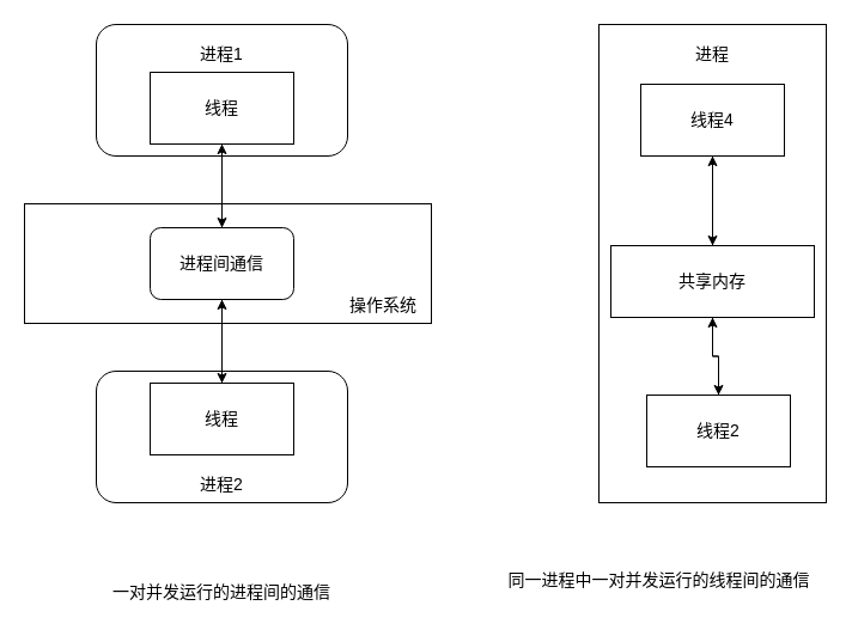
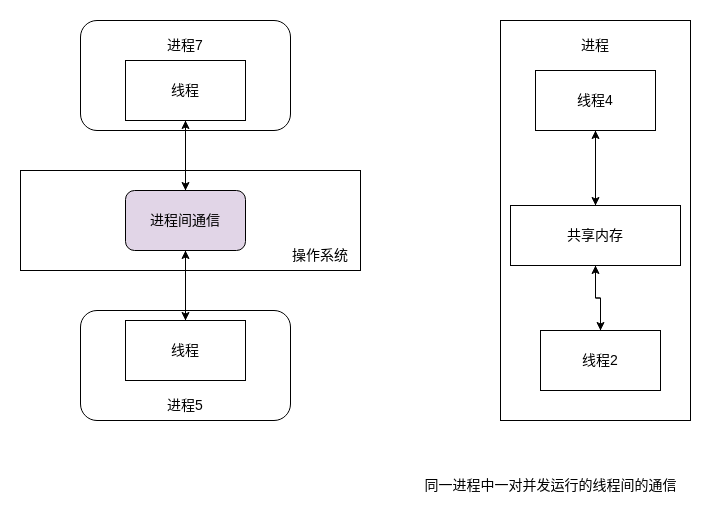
- <mxCell id="10" value="&lt;font style=&quot;font-size: 14px;&quot;&gt;进程1&lt;/font&gt;" style="text;html=1;align=center;verticalAlign=middle;whiteSpace=wrap;rounded=0;movable=1;resizable=1;rotatable=1;deletable=1;editable=1;locked=0;connectable=1;" vertex="1" parent="1"><mxGeometry x="155" y="30" width="60" height="30" as="geometry" /></mxCell>
+ <mxCell id="10" value="&lt;font style=&quot;font-size: 14px;&quot;&gt;进程7&lt;/font&gt;" style="text;html=1;align=center;verticalAlign=middle;whiteSpace=wrap;rounded=0;movable=1;resizable=1;rotatable=1;deletable=1;editable=1;locked=0;connectable=1;" vertex="1" parent="1"><mxGeometry x="155" y="30" width="60" height="30" as="geometry" /></mxCell>
- <mxCell id="14" value="&lt;font style=&quot;font-size: 14px;&quot;&gt;进程间通信&lt;/font&gt;" style="rounded=1;whiteSpace=wrap;html=1;movable=1;resizable=1;rotatable=1;deletable=1;editable=1;locked=0;connectable=1;" vertex="1" parent="1"><mxGeometry x="125" y="190" width="120" height="60" as="geometry" /></mxCell>
+ <mxCell id="14" value="&lt;font style=&quot;font-size: 14px;&quot;&gt;进程间通信&lt;/font&gt;" style="rounded=1;whiteSpace=wrap;html=1;movable=1;resizable=1;rotatable=1;deletable=1;editable=1;locked=0;connectable=1;fillColor=#e1d5e7;" vertex="1" parent="1"><mxGeometry x="125" y="190" width="120" height="60" as="geometry" /></mxCell>
- <mxCell id="11" value="&lt;font style=&quot;font-size: 14px;&quot;&gt;进程2&lt;/font&gt;" style="text;html=1;align=center;verticalAlign=middle;whiteSpace=wrap;rounded=0;movable=1;resizable=1;rotatable=1;deletable=1;editable=1;locked=0;connectable=1;" vertex="1" parent="1"><mxGeometry x="155" y="390" width="60" height="30" as="geometry" /></mxCell>
+ <mxCell id="11" value="&lt;font style=&quot;font-size: 14px;&quot;&gt;进程5&lt;/font&gt;" style="text;html=1;align=center;verticalAlign=middle;whiteSpace=wrap;rounded=0;movable=1;resizable=1;rotatable=1;deletable=1;editable=1;locked=0;connectable=1;" vertex="1" parent="1"><mxGeometry x="155" y="390" width="60" height="30" as="geometry" /></mxCell>
- <mxCell id="26" value="&lt;font style=&quot;font-size: 14px;&quot;&gt;一对并发运行的进程间的通信&lt;/font&gt;" style="text;html=1;align=center;verticalAlign=middle;whiteSpace=wrap;rounded=0;" vertex="1" parent="1"><mxGeometry x="86.25" y="480" width="197.5" height="30" as="geometry" /></mxCell>
